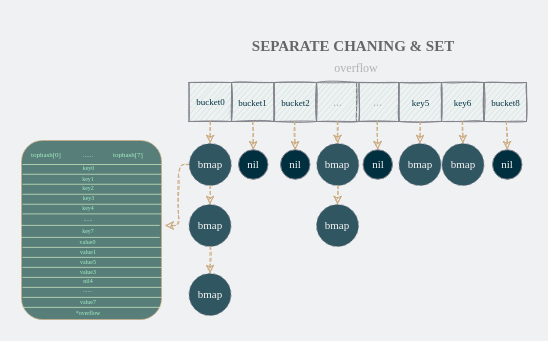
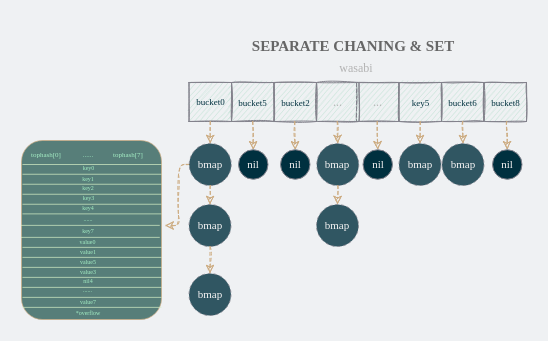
- <mxCell id="3" value="overflow" style="text;html=1;strokeColor=none;fillColor=none;align=center;verticalAlign=middle;whiteSpace=wrap;rounded=0;fontFamily=Lucida Console;fontSize=12;fontColor=#B3B3B3;" parent="1" vertex="1"><mxGeometry x="322" y="53" width="68" height="29" as="geometry" /></mxCell>
+ <mxCell id="3" value="wasabi" style="text;html=1;strokeColor=none;fillColor=none;align=center;verticalAlign=middle;whiteSpace=wrap;rounded=0;fontFamily=Lucida Console;fontSize=12;fontColor=#B3B3B3;" parent="1" vertex="1"><mxGeometry x="322" y="53" width="68" height="29" as="geometry" /></mxCell>
- <mxCell id="11" value="&lt;span style=&quot;color: rgb(0 , 48 , 63) ; font-family: &amp;#34;comic sans ms&amp;#34; ; font-size: 9px&quot;&gt;bucket1&lt;/span&gt;" style="rounded=0;whiteSpace=wrap;html=1;fontFamily=Lucida Console;fontSize=12;fontColor=#B3B3B3;direction=west;shadow=0;glass=0;sketch=1;strokeColor=#83828c;fillColor=#cae4db;fillStyle=auto;" parent="1" vertex="1"><mxGeometry x="231" y="82" width="42.5" height="39" as="geometry" /></mxCell>
+ <mxCell id="11" value="&lt;span style=&quot;color: rgb(0 , 48 , 63) ; font-family: &amp;#34;comic sans ms&amp;#34; ; font-size: 9px&quot;&gt;bucket5&lt;/span&gt;" style="rounded=0;whiteSpace=wrap;html=1;fontFamily=Lucida Console;fontSize=12;fontColor=#B3B3B3;direction=west;shadow=0;glass=0;sketch=1;strokeColor=#83828c;fillColor=#cae4db;fillStyle=auto;" parent="1" vertex="1"><mxGeometry x="231" y="82" width="42.5" height="39" as="geometry" /></mxCell>
- <mxCell id="6" value="&lt;span style=&quot;color: rgb(0 , 48 , 63) ; font-family: &amp;#34;comic sans ms&amp;#34; ; font-size: 9px&quot;&gt;key6&lt;/span&gt;" style="rounded=0;whiteSpace=wrap;html=1;fontFamily=Lucida Console;fontSize=12;fontColor=#B3B3B3;direction=west;shadow=0;glass=0;sketch=1;strokeColor=#83828c;fillColor=#cae4db;" parent="1" vertex="1"><mxGeometry x="441" y="82" width="42.5" height="39" as="geometry" /></mxCell>
+ <mxCell id="6" value="&lt;span style=&quot;color: rgb(0 , 48 , 63) ; font-family: &amp;#34;comic sans ms&amp;#34; ; font-size: 9px&quot;&gt;bucket6&lt;/span&gt;" style="rounded=0;whiteSpace=wrap;html=1;fontFamily=Lucida Console;fontSize=12;fontColor=#B3B3B3;direction=west;shadow=0;glass=0;sketch=1;strokeColor=#83828c;fillColor=#cae4db;" parent="1" vertex="1"><mxGeometry x="441" y="82" width="42.5" height="39" as="geometry" /></mxCell>
